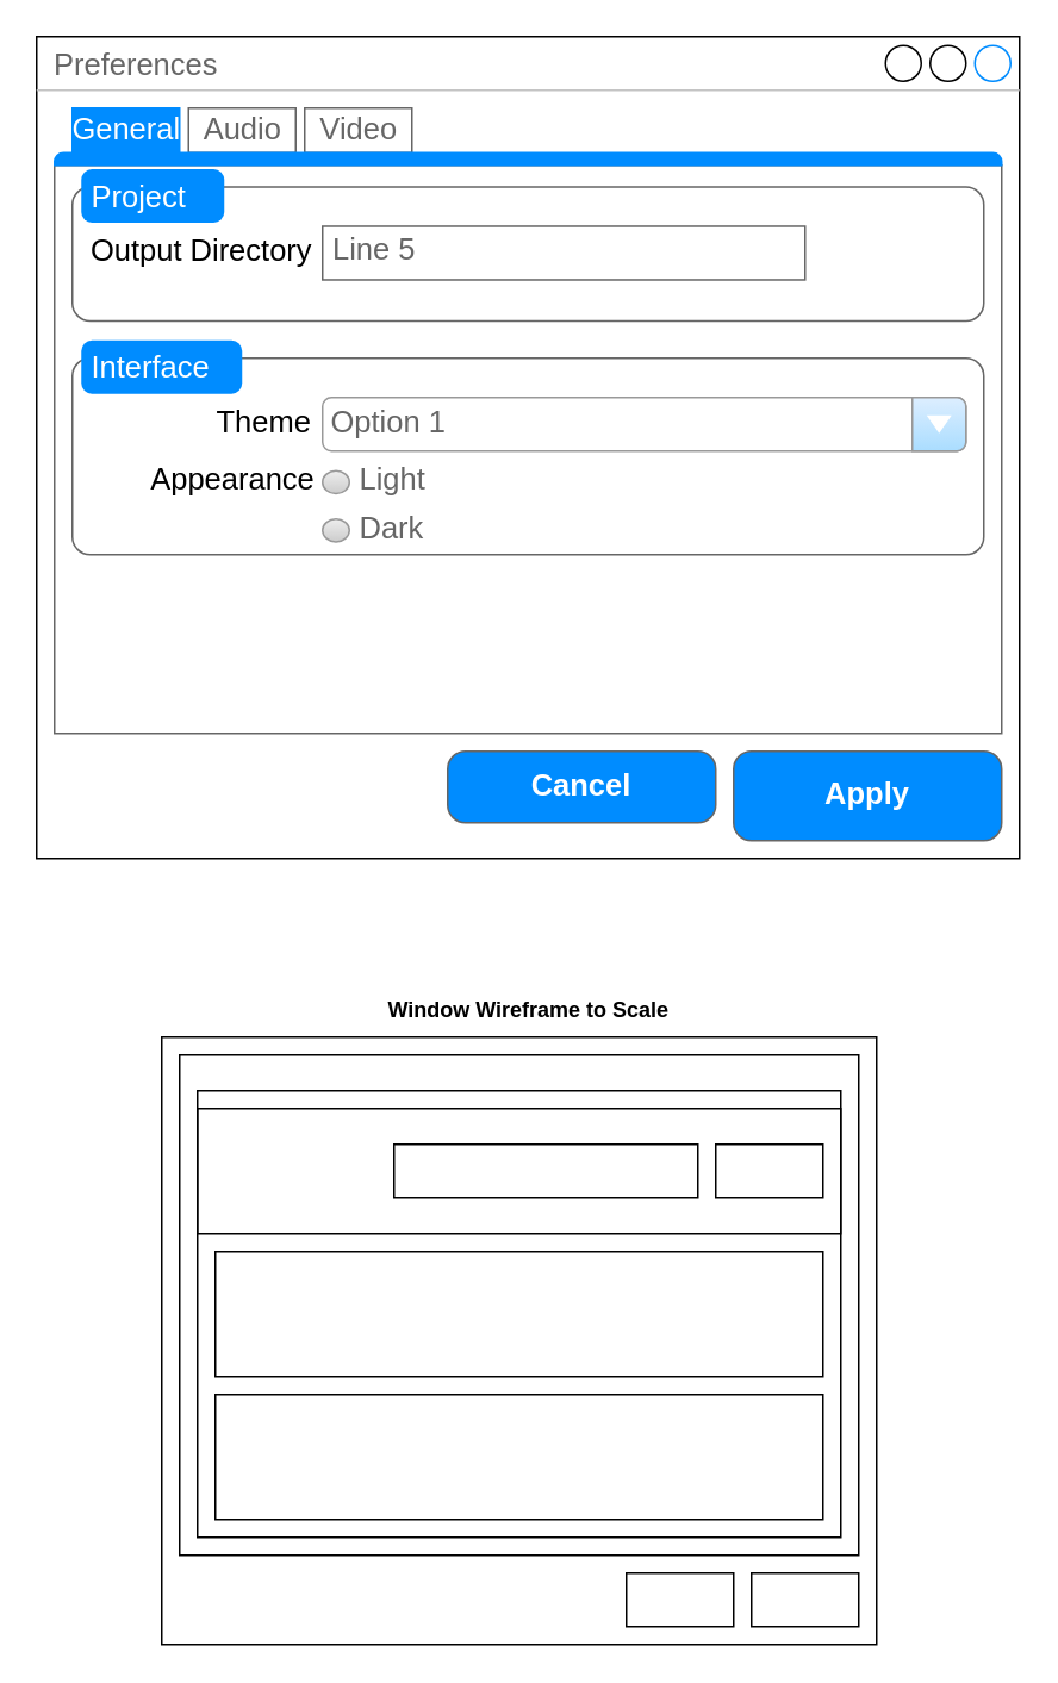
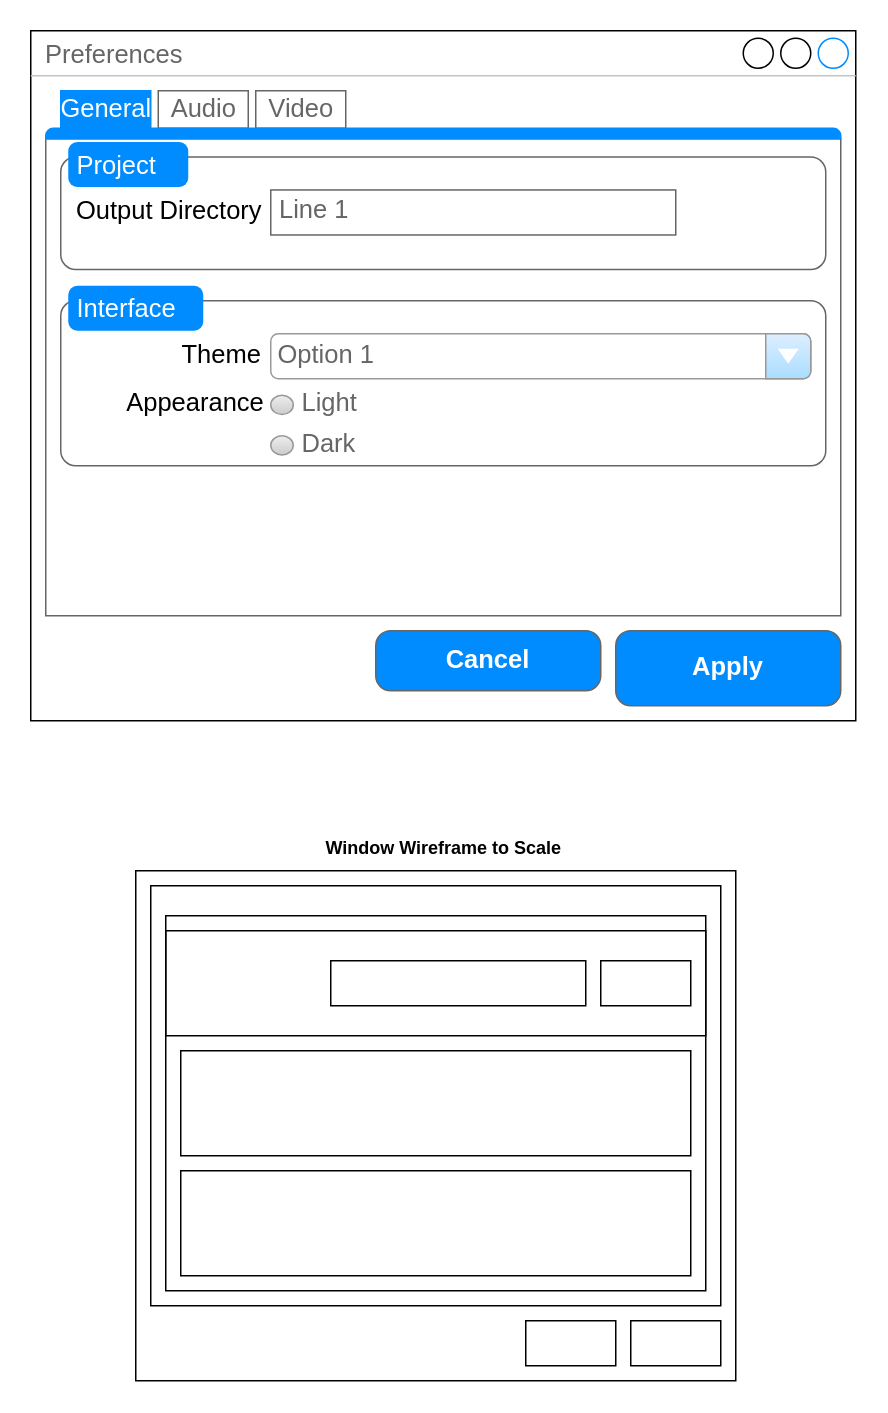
- <mxCell id="20" value="Line 5" style="strokeWidth=1;shadow=0;dashed=0;align=center;html=1;shape=mxgraph.mockup.text.textBox;fontColor=#666666;align=left;fontSize=17;spacingLeft=4;spacingTop=-3;strokeColor=#666666;mainText=" parent="17" vertex="1"><mxGeometry x="140" y="31.977" width="270" height="30" as="geometry" /></mxCell>
+ <mxCell id="20" value="Line 1" style="strokeWidth=1;shadow=0;dashed=0;align=center;html=1;shape=mxgraph.mockup.text.textBox;fontColor=#666666;align=left;fontSize=17;spacingLeft=4;spacingTop=-3;strokeColor=#666666;mainText=" parent="17" vertex="1"><mxGeometry x="140" y="31.977" width="270" height="30" as="geometry" /></mxCell>
